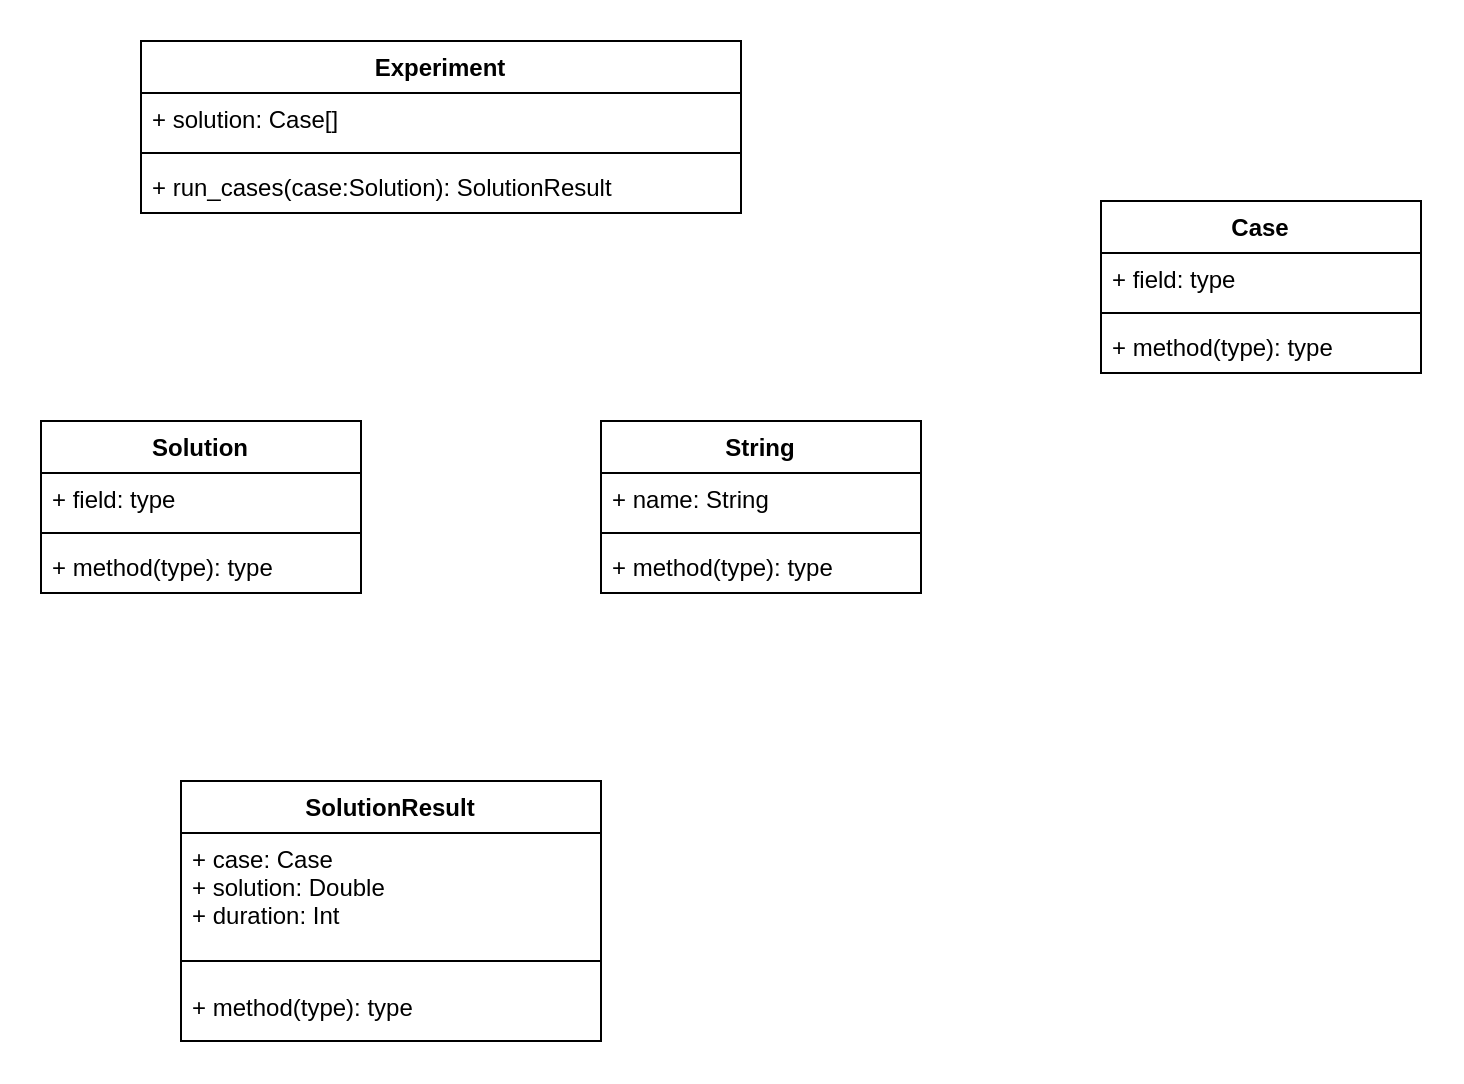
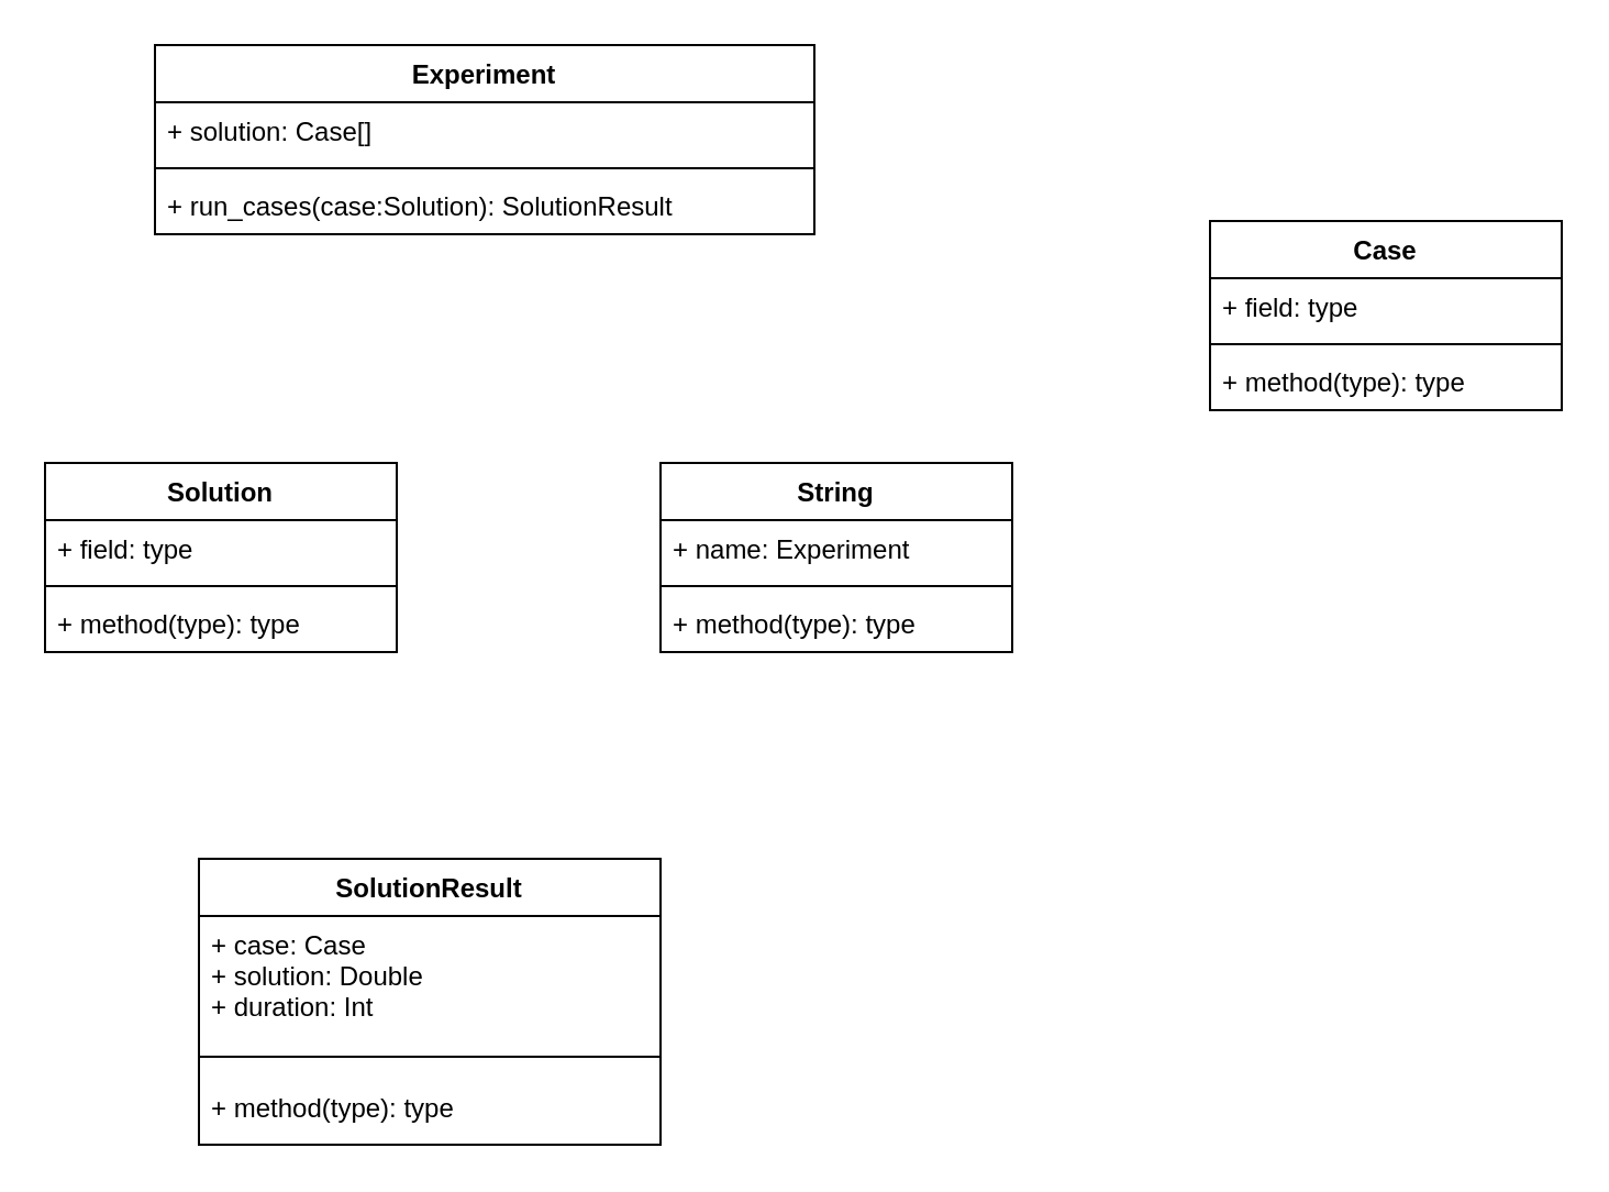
- <mxCell id="11" value="+ name: String" style="text;strokeColor=none;fillColor=none;align=left;verticalAlign=top;spacingLeft=4;spacingRight=4;overflow=hidden;rotatable=0;points=[[0,0.5],[1,0.5]];portConstraint=eastwest;" vertex="1" parent="10"><mxGeometry y="26" width="160" height="26" as="geometry" /></mxCell>
+ <mxCell id="11" value="+ name: Experiment" style="text;strokeColor=none;fillColor=none;align=left;verticalAlign=top;spacingLeft=4;spacingRight=4;overflow=hidden;rotatable=0;points=[[0,0.5],[1,0.5]];portConstraint=eastwest;" vertex="1" parent="10"><mxGeometry y="26" width="160" height="26" as="geometry" /></mxCell>
